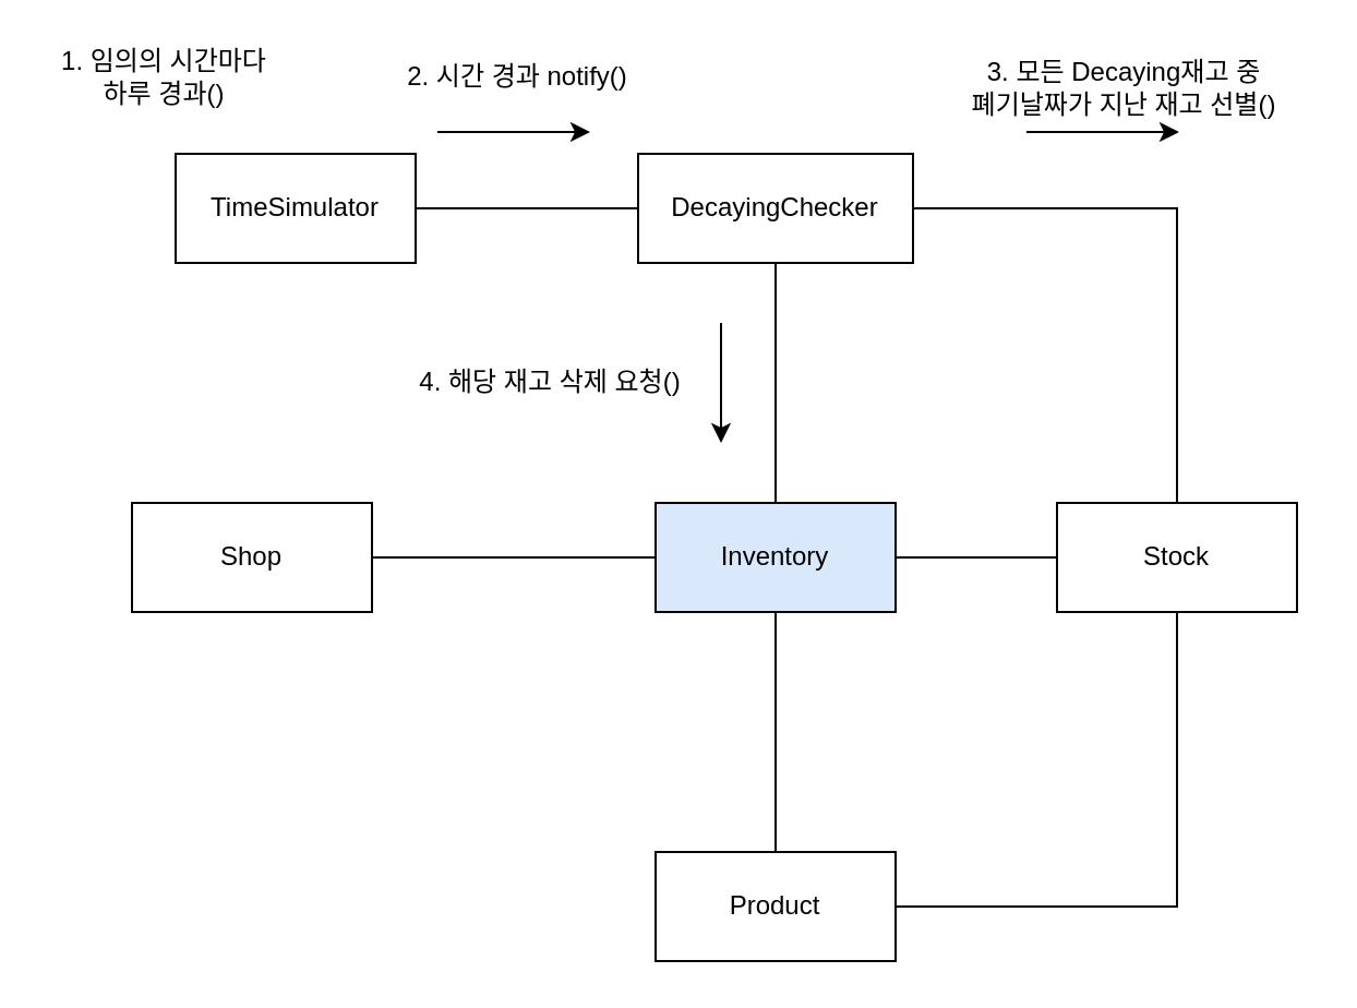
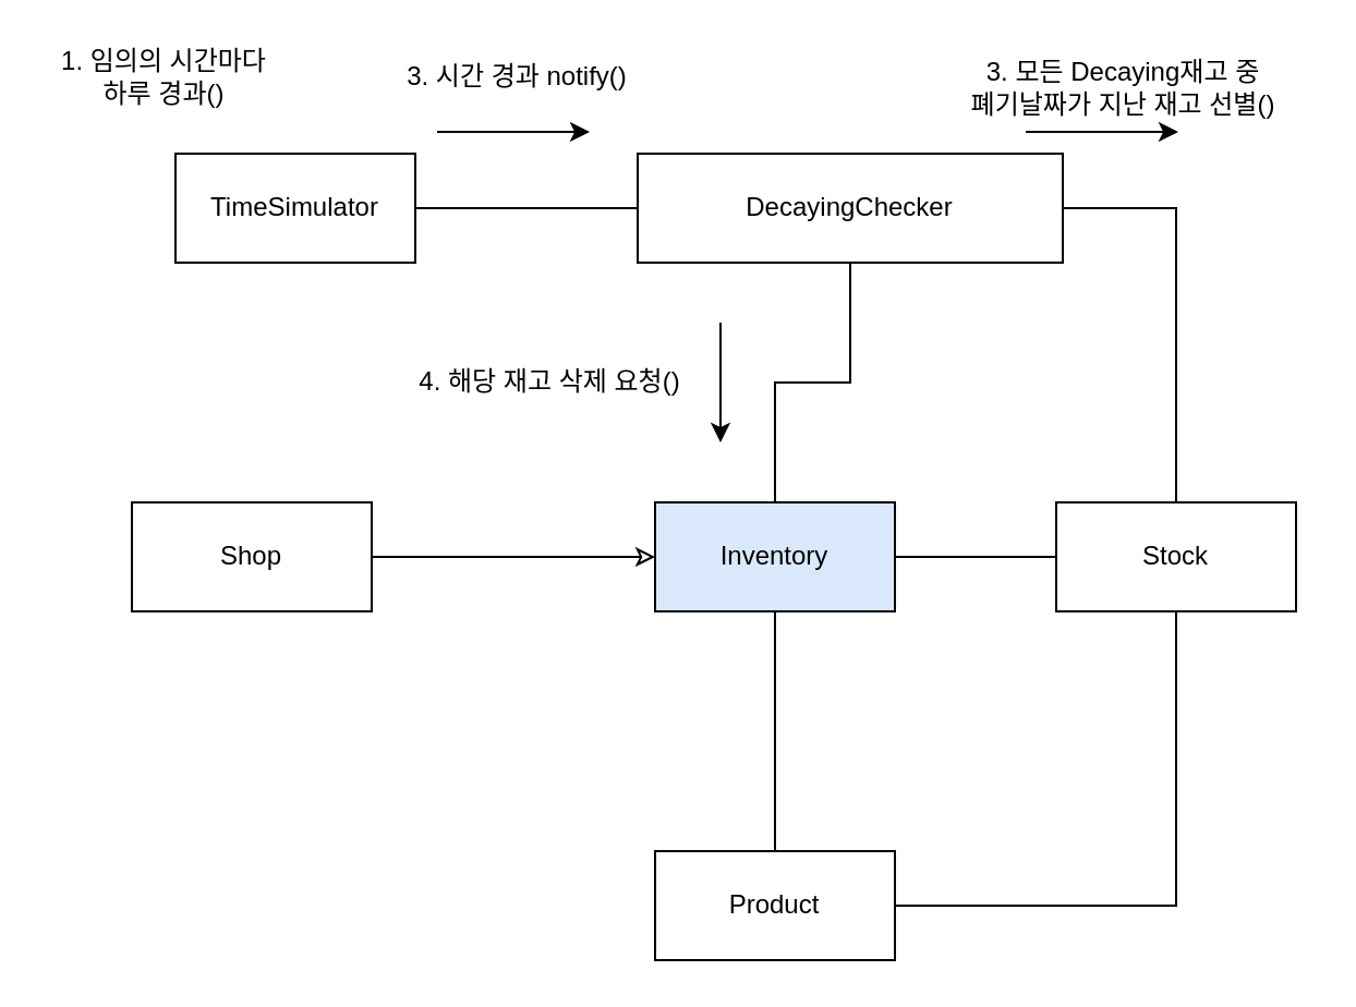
- <mxCell id="19" value="2. 시간 경과 notify()" style="text;html=1;strokeColor=none;fillColor=none;align=center;verticalAlign=middle;whiteSpace=wrap;rounded=0;" vertex="1" parent="1"><mxGeometry x="182" y="20" width="110" height="30" as="geometry" /></mxCell>
+ <mxCell id="19" value="3. 시간 경과 notify()" style="text;html=1;strokeColor=none;fillColor=none;align=center;verticalAlign=middle;whiteSpace=wrap;rounded=0;" vertex="1" parent="1"><mxGeometry x="182" y="20" width="110" height="30" as="geometry" /></mxCell>
- <mxCell id="17" value="DecayingChecker" style="html=1;whiteSpace=wrap;" vertex="1" parent="1"><mxGeometry x="292" y="70" width="126" height="50" as="geometry" /></mxCell>
+ <mxCell id="17" value="DecayingChecker" style="html=1;whiteSpace=wrap;" vertex="1" parent="1"><mxGeometry x="292" y="70" width="195" height="50" as="geometry" /></mxCell>
- <mxCell id="2" style="edgeStyle=orthogonalEdgeStyle;rounded=0;orthogonalLoop=1;jettySize=auto;html=1;exitX=1;exitY=0.5;exitDx=0;exitDy=0;entryX=0;entryY=0.5;entryDx=0;entryDy=0;endArrow=none;endFill=0;" edge="1" parent="1" source="3" target="6"><mxGeometry relative="1" as="geometry" /></mxCell>
+ <mxCell id="2" style="edgeStyle=orthogonalEdgeStyle;rounded=0;orthogonalLoop=1;jettySize=auto;html=1;exitX=1;exitY=0.5;exitDx=0;exitDy=0;entryX=0;entryY=0.5;entryDx=0;entryDy=0;endArrow=classic;endFill=0;" edge="1" parent="1" source="3" target="6"><mxGeometry relative="1" as="geometry" /></mxCell>
